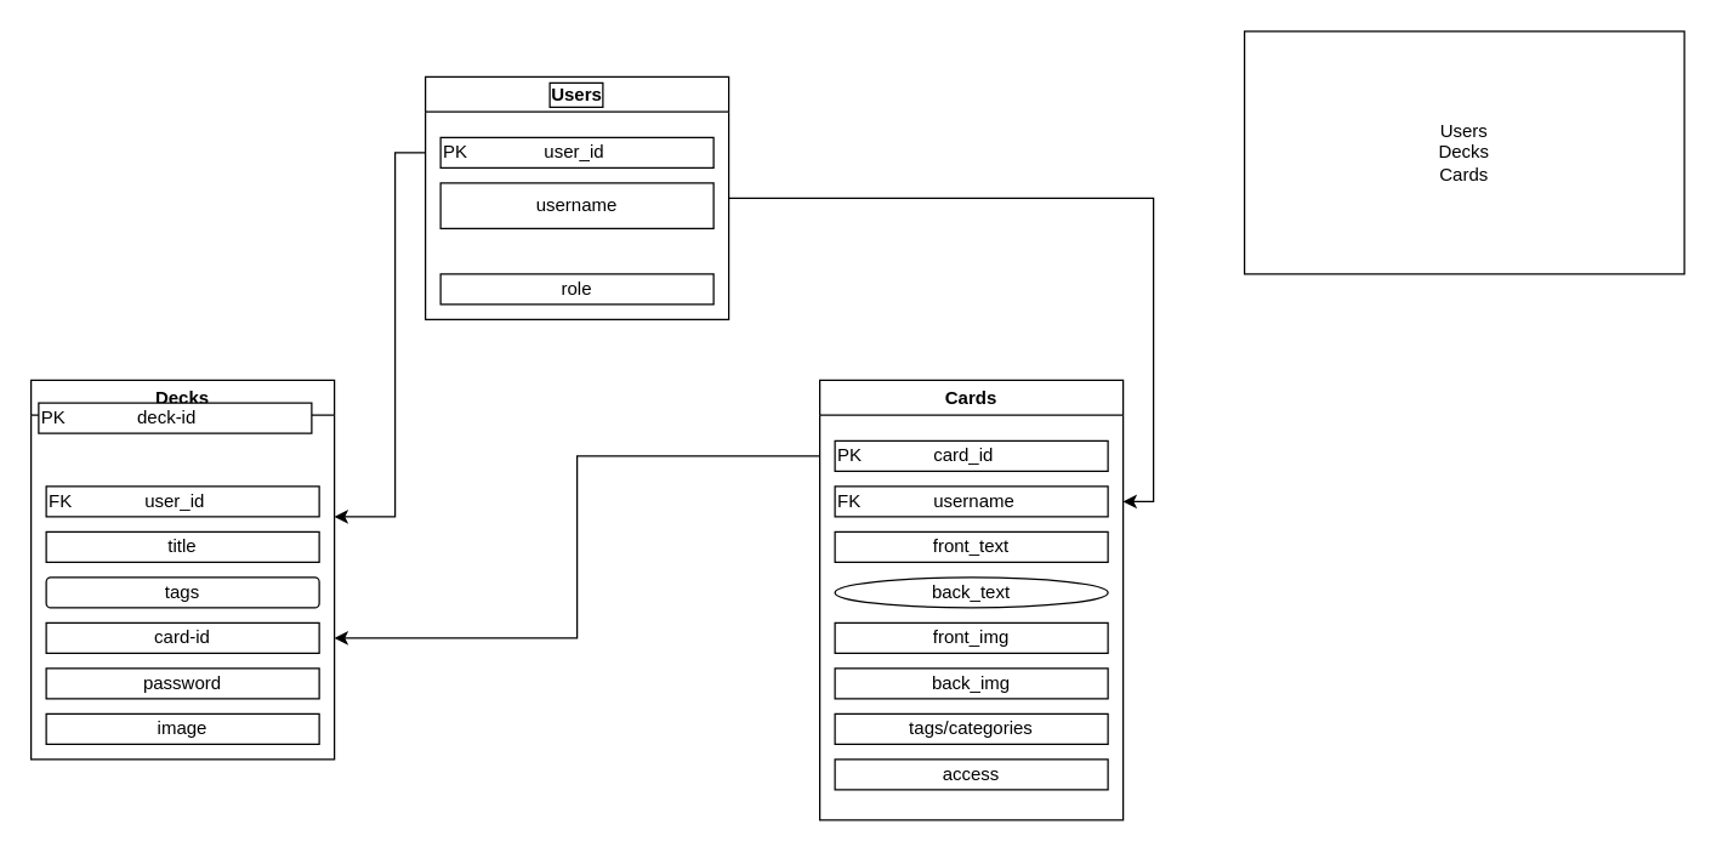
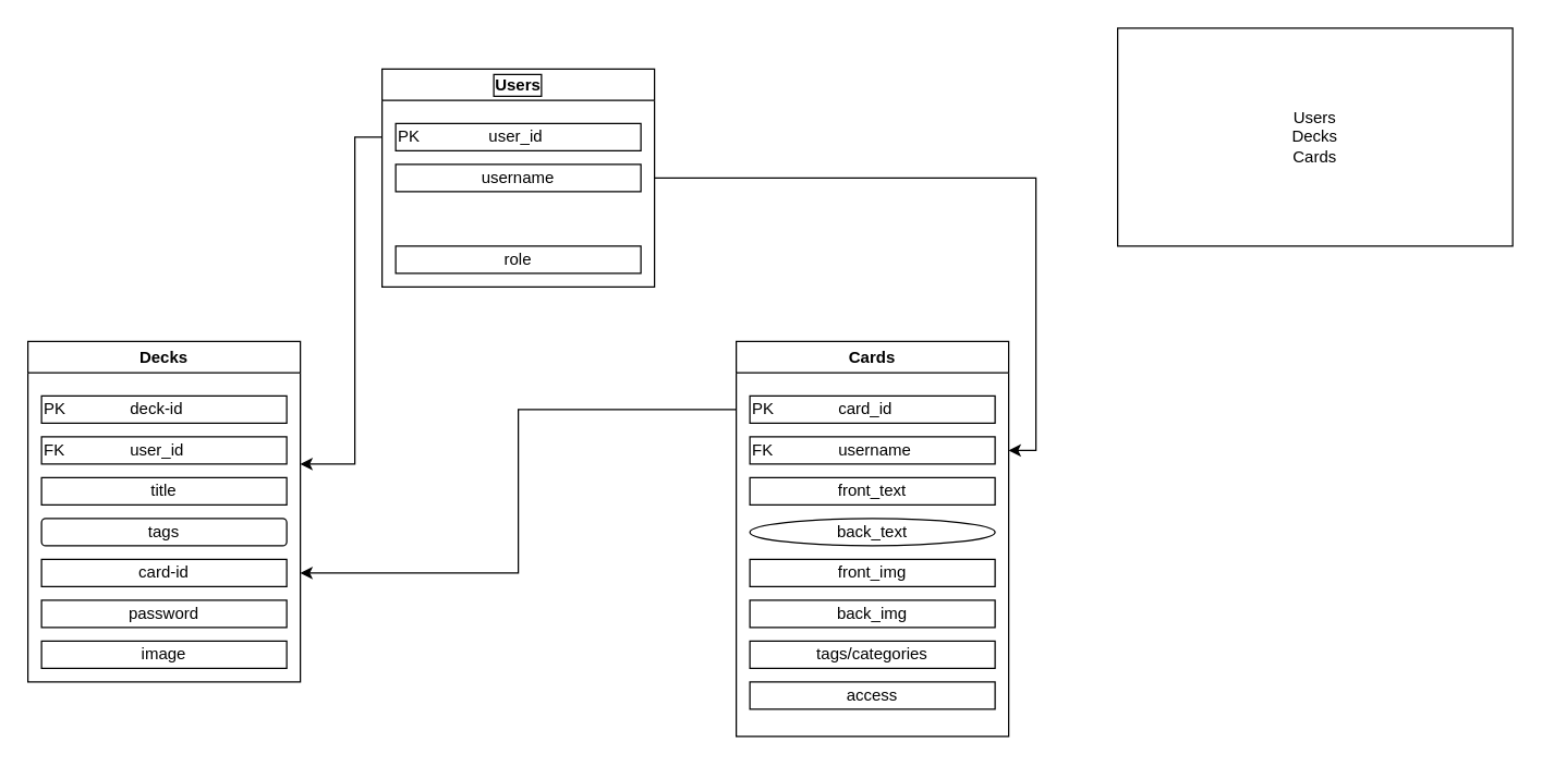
- <mxCell id="4" value="username" style="rounded=0;whiteSpace=wrap;html=1;align=center;" parent="2" vertex="1"><mxGeometry x="10" y="70" width="180" height="30" as="geometry" /></mxCell>
+ <mxCell id="4" value="username" style="rounded=0;whiteSpace=wrap;html=1;align=center;" parent="2" vertex="1"><mxGeometry x="10" y="70" width="180" height="20" as="geometry" /></mxCell>
- <mxCell id="8" value="PK&lt;span style=&quot;white-space: pre;&quot;&gt;&#09;&lt;/span&gt;&lt;span style=&quot;white-space: pre;&quot;&gt;&#09;&amp;nbsp;&lt;/span&gt;&amp;nbsp; deck-id" style="rounded=0;whiteSpace=wrap;html=1;align=left;" parent="7" vertex="1"><mxGeometry x="5" y="15" width="180" height="20" as="geometry" /></mxCell>
+ <mxCell id="8" value="PK&lt;span style=&quot;white-space: pre;&quot;&gt;&#09;&lt;/span&gt;&lt;span style=&quot;white-space: pre;&quot;&gt;&#09;&amp;nbsp;&lt;/span&gt;&amp;nbsp; deck-id" style="rounded=0;whiteSpace=wrap;html=1;align=left;" parent="7" vertex="1"><mxGeometry x="10" y="40" width="180" height="20" as="geometry" /></mxCell>
